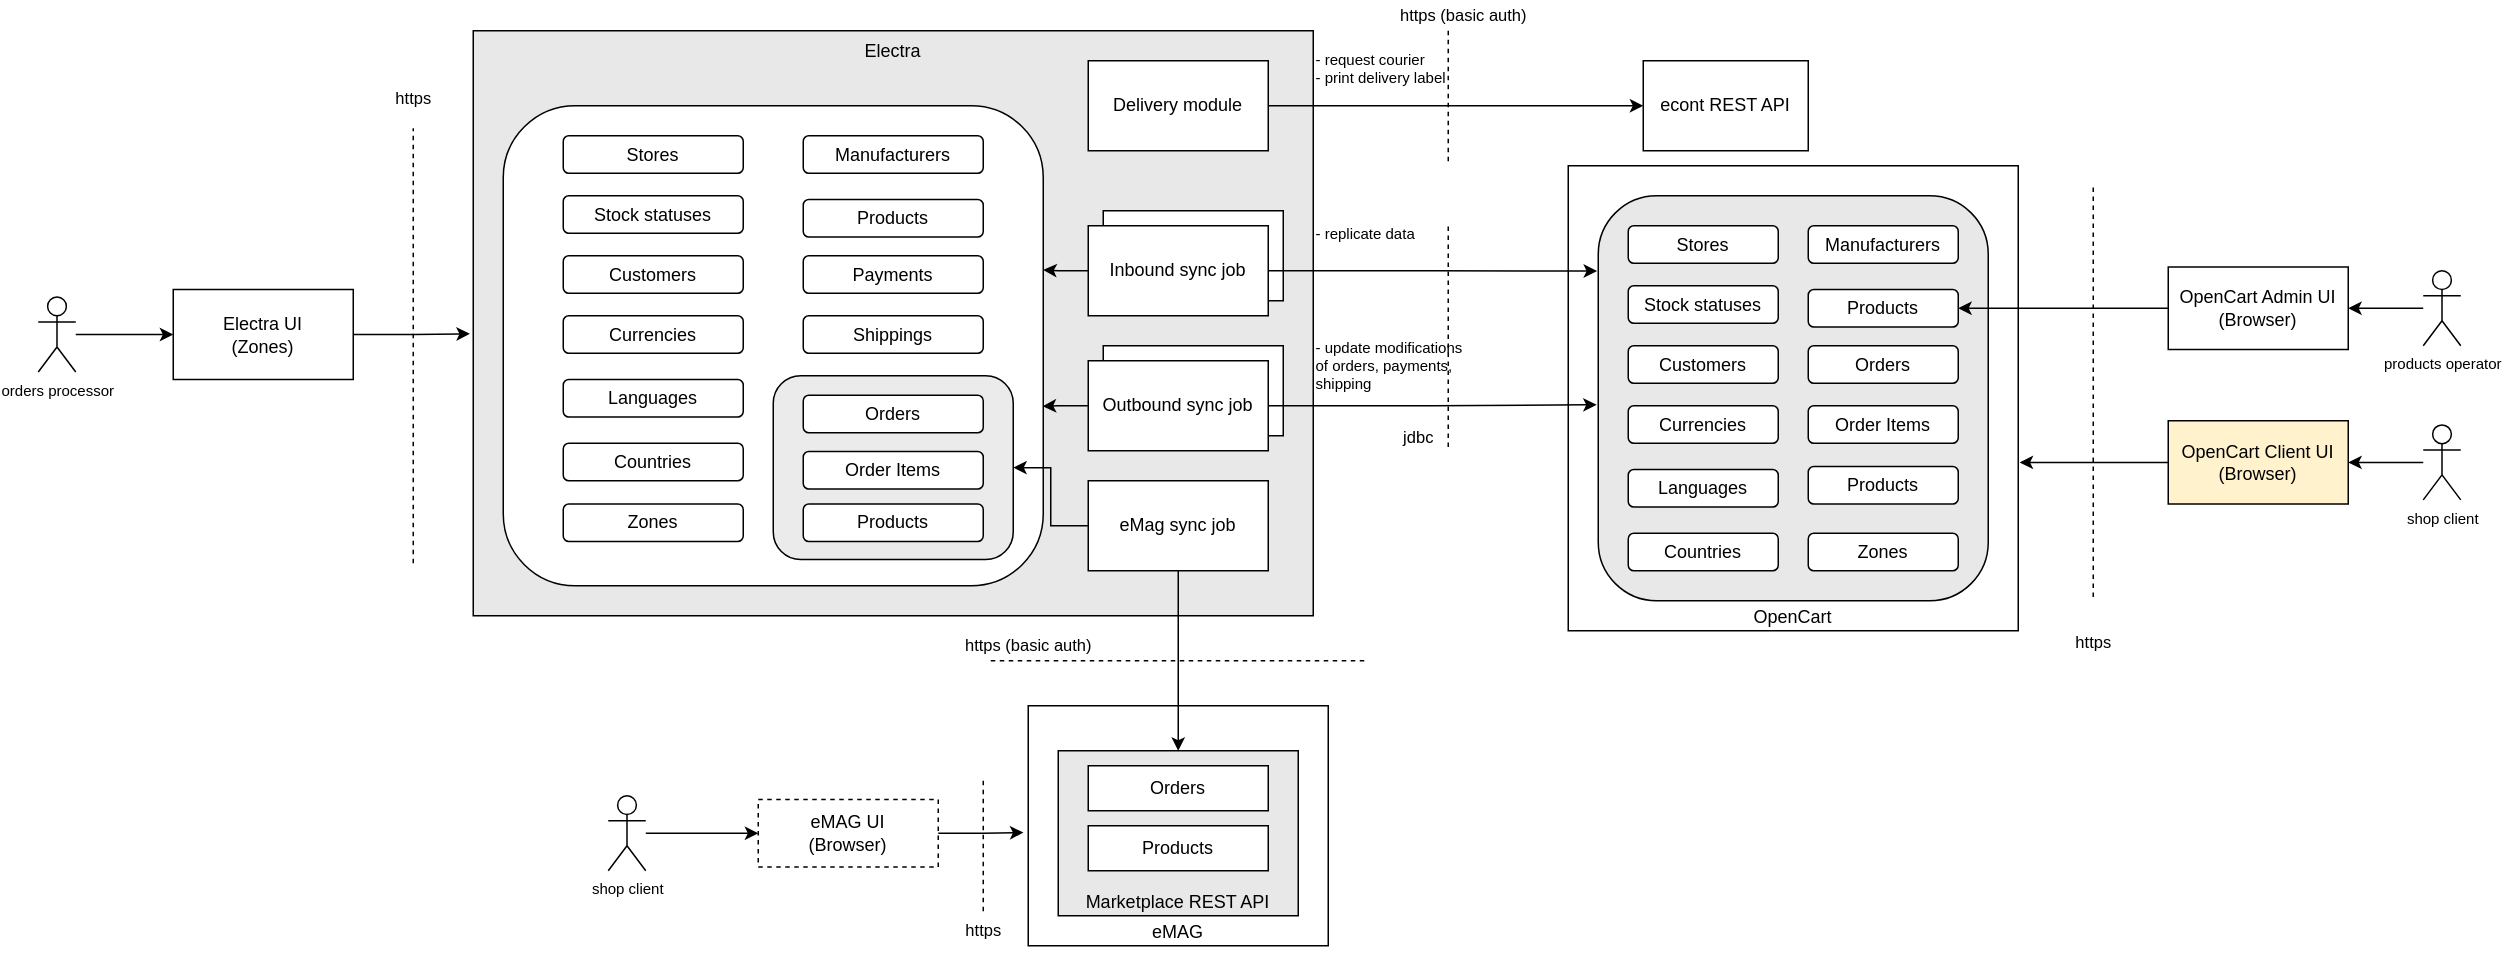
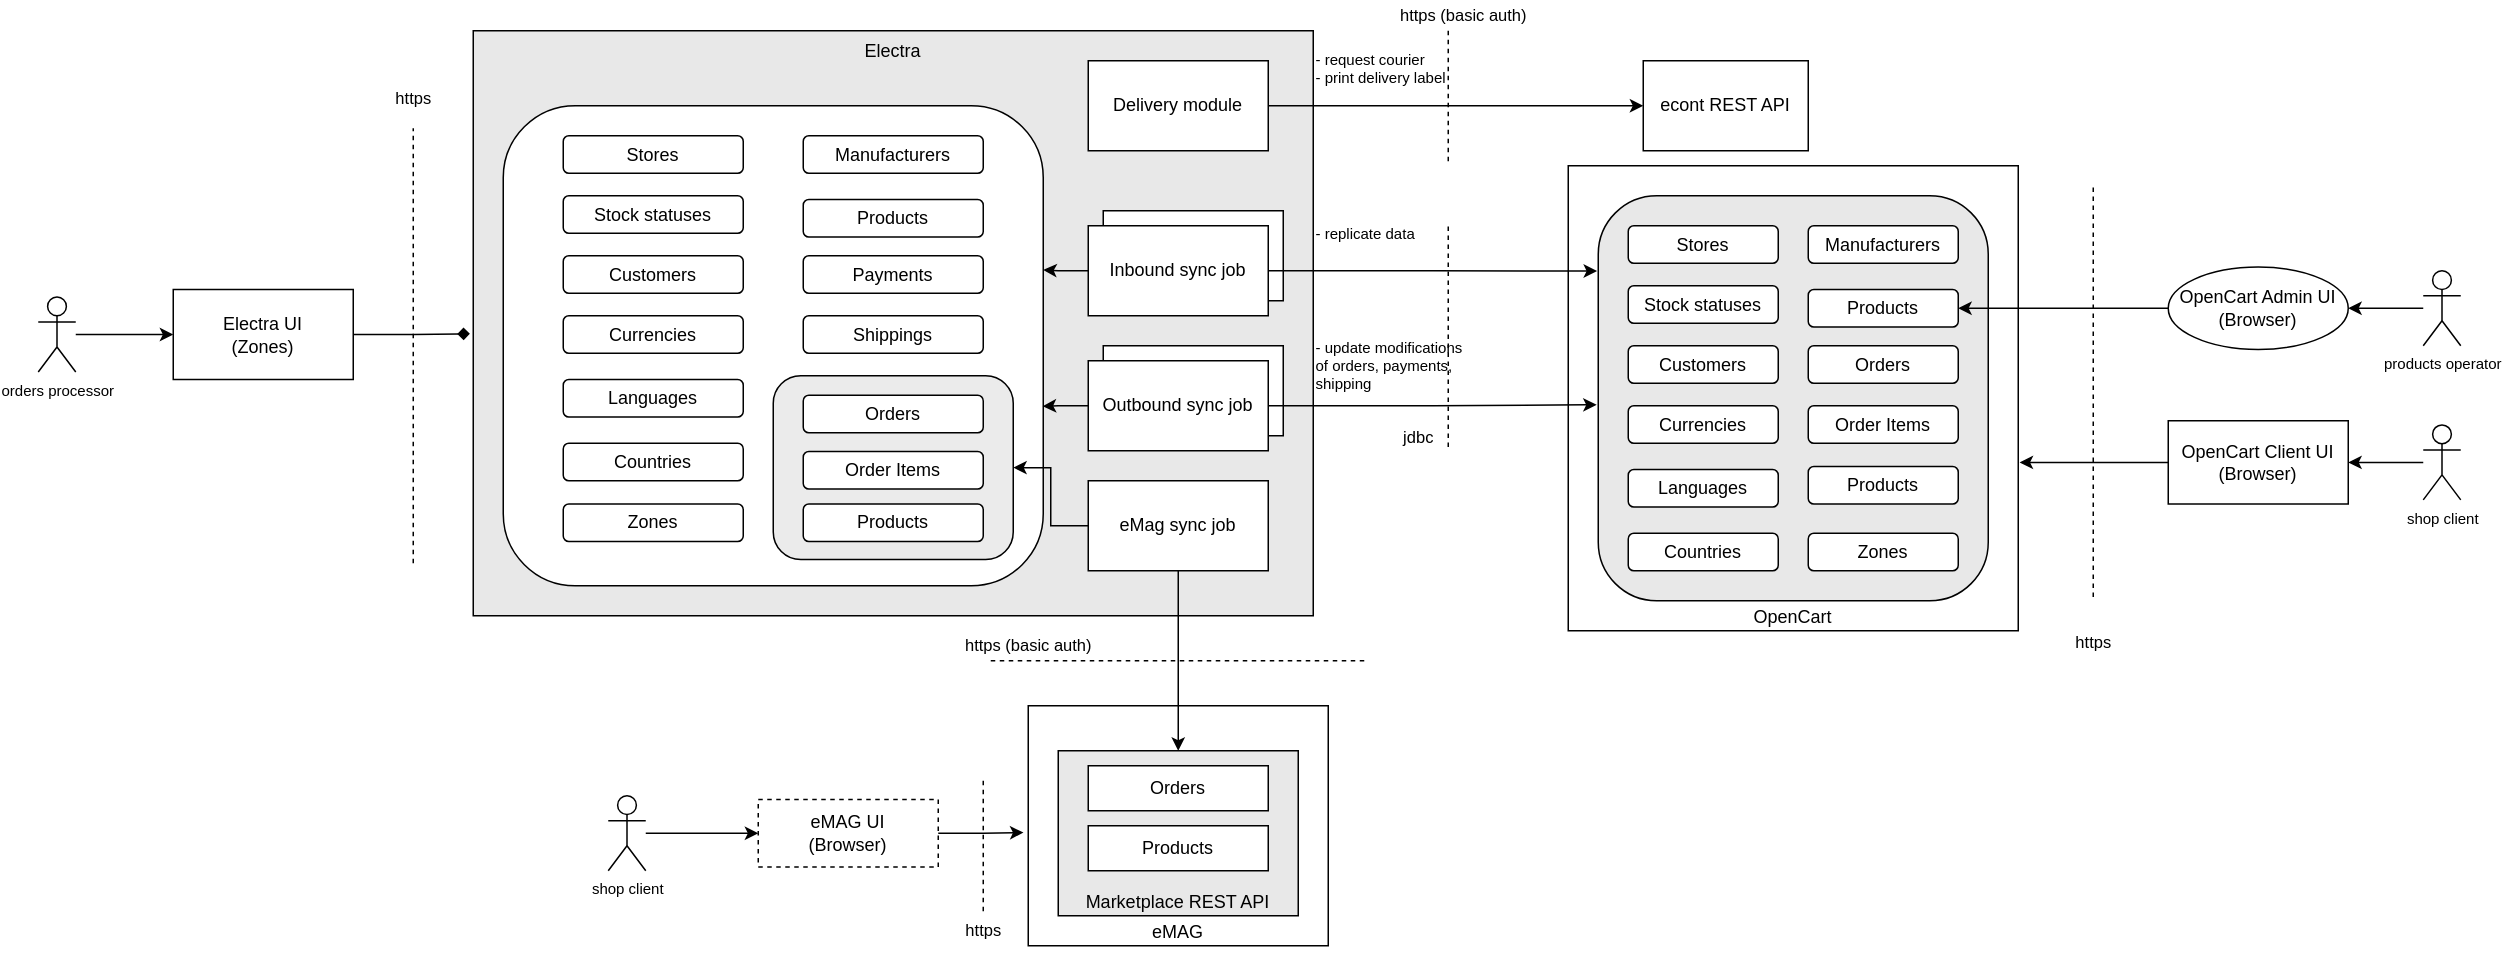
- <mxCell id="73" value="OpenCart Admin UI&lt;br style=&quot;border-color: var(--border-color);&quot;&gt;(Browser)" style="rounded=0;whiteSpace=wrap;html=1;" vertex="1" parent="1"><mxGeometry x="1440" y="177.5" width="120" height="55" as="geometry" /></mxCell>
+ <mxCell id="73" value="OpenCart Admin UI&lt;br style=&quot;border-color: var(--border-color);&quot;&gt;(Browser)" style="ellipse;whiteSpace=wrap;html=1;" vertex="1" parent="1"><mxGeometry x="1440" y="177.5" width="120" height="55" as="geometry" /></mxCell>
- <mxCell id="53" style="edgeStyle=orthogonalEdgeStyle;rounded=0;orthogonalLoop=1;jettySize=auto;html=1;entryX=-0.004;entryY=0.518;entryDx=0;entryDy=0;entryPerimeter=0;" edge="1" parent="1" source="21" target="2"><mxGeometry relative="1" as="geometry" /></mxCell>
+ <mxCell id="53" style="edgeStyle=orthogonalEdgeStyle;rounded=0;orthogonalLoop=1;jettySize=auto;html=1;entryX=-0.004;entryY=0.518;entryDx=0;entryDy=0;entryPerimeter=0;endArrow=diamond;" edge="1" parent="1" source="21" target="2"><mxGeometry relative="1" as="geometry" /></mxCell>
- <mxCell id="74" value="OpenCart Client UI&lt;br style=&quot;border-color: var(--border-color);&quot;&gt;(Browser)" style="rounded=0;whiteSpace=wrap;html=1;fillColor=#fff2cc;" vertex="1" parent="1"><mxGeometry x="1440" y="280" width="120" height="55.5" as="geometry" /></mxCell>
+ <mxCell id="74" value="OpenCart Client UI&lt;br style=&quot;border-color: var(--border-color);&quot;&gt;(Browser)" style="rounded=0;whiteSpace=wrap;html=1;" vertex="1" parent="1"><mxGeometry x="1440" y="280" width="120" height="55.5" as="geometry" /></mxCell>
